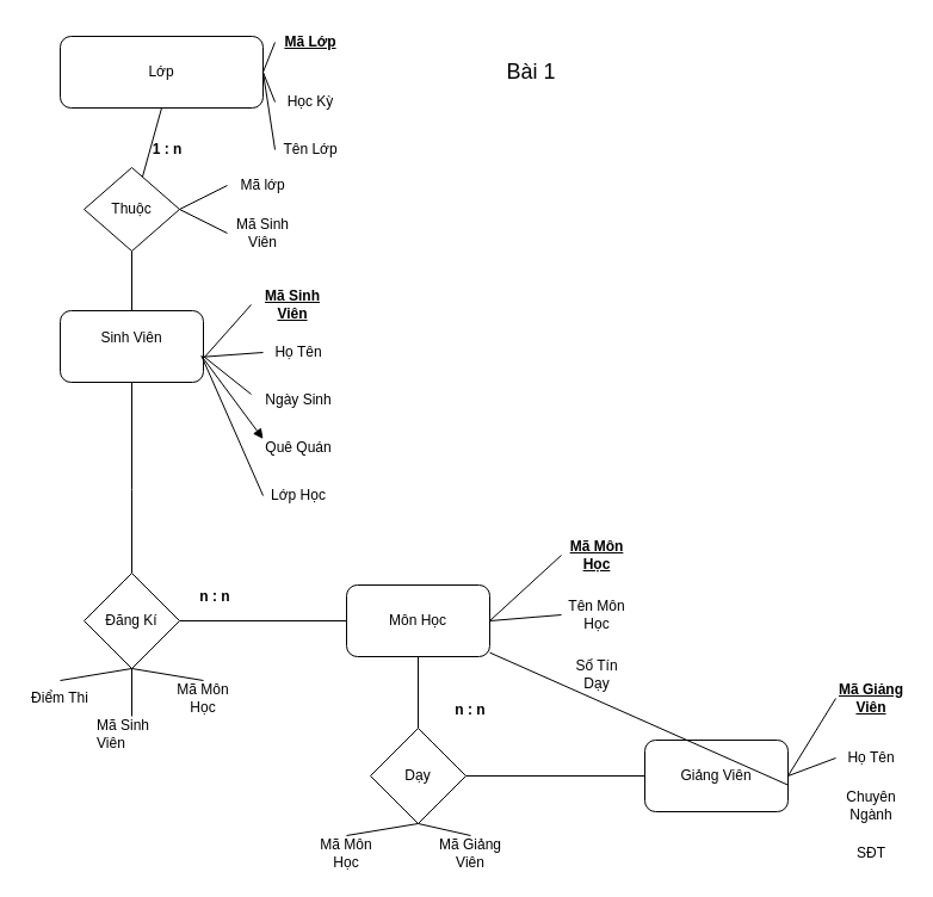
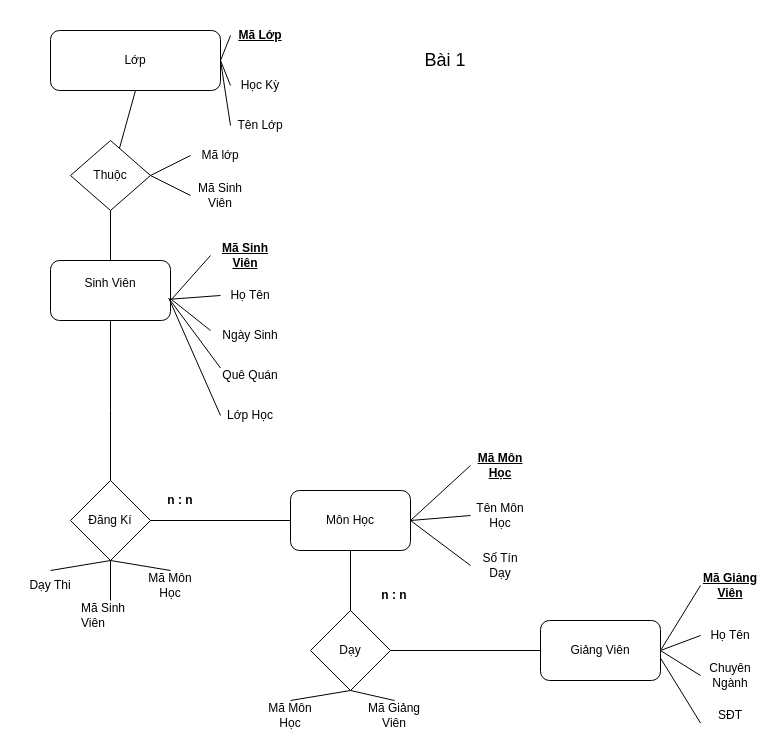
- <mxCell id="55" value="&lt;b&gt;1 : n&lt;/b&gt;" style="text;html=1;align=center;verticalAlign=middle;whiteSpace=wrap;rounded=0;" vertex="1" parent="1"><mxGeometry x="110" y="110" width="60" height="30" as="geometry" /></mxCell>
- <mxCell id="13" value="" style="endArrow=block;html=1;rounded=0;entryX=0;entryY=0.25;entryDx=0;entryDy=0;exitX=0.987;exitY=0.633;exitDx=0;exitDy=0;exitPerimeter=0;" edge="1" parent="1" source="2" target="8"><mxGeometry width="50" height="50" relative="1" as="geometry"><mxPoint x="170" y="370" as="sourcePoint" /><mxPoint x="220" y="320" as="targetPoint" /></mxGeometry></mxCell>
+ <mxCell id="13" value="" style="endArrow=none;html=1;rounded=0;entryX=0;entryY=0.25;entryDx=0;entryDy=0;exitX=0.987;exitY=0.633;exitDx=0;exitDy=0;exitPerimeter=0;" edge="1" parent="1" source="2" target="8"><mxGeometry width="50" height="50" relative="1" as="geometry"><mxPoint x="170" y="370" as="sourcePoint" /><mxPoint x="220" y="320" as="targetPoint" /></mxGeometry></mxCell>
+ <mxCell id="22" value="" style="endArrow=none;html=1;rounded=0;entryX=0;entryY=0.5;entryDx=0;entryDy=0;exitX=1;exitY=0.5;exitDx=0;exitDy=0;" edge="1" parent="1" source="16" target="19"><mxGeometry width="50" height="50" relative="1" as="geometry"><mxPoint x="420" y="570" as="sourcePoint" /><mxPoint x="470" y="520" as="targetPoint" /></mxGeometry></mxCell>
- <mxCell id="24" value="Điểm Thi" style="text;html=1;align=center;verticalAlign=middle;whiteSpace=wrap;rounded=0;" vertex="1" parent="1"><mxGeometry x="20" y="570" width="60" height="30" as="geometry" /></mxCell>
+ <mxCell id="24" value="Dạy Thi" style="text;html=1;align=center;verticalAlign=middle;whiteSpace=wrap;rounded=0;" vertex="1" parent="1"><mxGeometry x="20" y="570" width="60" height="30" as="geometry" /></mxCell>
- <mxCell id="44" value="" style="endArrow=none;html=1;rounded=0;exitX=1;exitY=0.627;exitDx=0;exitDy=0;exitPerimeter=0;" edge="1" parent="1" source="35" target="16"><mxGeometry width="50" height="50" relative="1" as="geometry"><mxPoint x="640" y="740" as="sourcePoint" /><mxPoint x="690" y="690" as="targetPoint" /></mxGeometry></mxCell>
+ <mxCell id="44" value="" style="endArrow=none;html=1;rounded=0;entryX=0;entryY=0.75;entryDx=0;entryDy=0;exitX=1;exitY=0.627;exitDx=0;exitDy=0;exitPerimeter=0;" edge="1" parent="1" source="35" target="40"><mxGeometry width="50" height="50" relative="1" as="geometry"><mxPoint x="640" y="740" as="sourcePoint" /><mxPoint x="690" y="690" as="targetPoint" /></mxGeometry></mxCell>
+ <mxCell id="43" value="" style="endArrow=none;html=1;rounded=0;entryX=0;entryY=0.5;entryDx=0;entryDy=0;exitX=1;exitY=0.5;exitDx=0;exitDy=0;" edge="1" parent="1" source="35" target="39"><mxGeometry width="50" height="50" relative="1" as="geometry"><mxPoint x="650" y="710" as="sourcePoint" /><mxPoint x="700" y="660" as="targetPoint" /></mxGeometry></mxCell>
